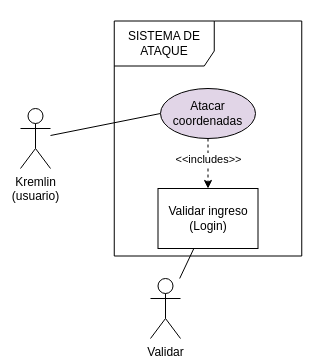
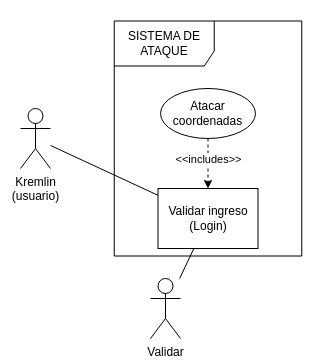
- <mxCell id="7" value="Atacar&lt;br&gt;coordenadas" style="ellipse;whiteSpace=wrap;html=1;fillColor=#e1d5e7;" vertex="1" parent="1"><mxGeometry x="160" y="88" width="95" height="50" as="geometry" /></mxCell>
+ <mxCell id="7" value="Atacar&lt;br&gt;coordenadas" style="ellipse;whiteSpace=wrap;html=1;" vertex="1" parent="1"><mxGeometry x="160" y="88" width="95" height="50" as="geometry" /></mxCell>
- <mxCell id="3" style="edgeStyle=none;html=1;entryX=0;entryY=0.5;entryDx=0;entryDy=0;endArrow=none;endFill=0;" edge="1" parent="1" source="4" target="7"><mxGeometry relative="1" as="geometry" /></mxCell>
+ <mxCell id="3" style="edgeStyle=none;html=1;endArrow=none;endFill=0;" edge="1" parent="1" source="4" target="10"><mxGeometry relative="1" as="geometry" /></mxCell>
